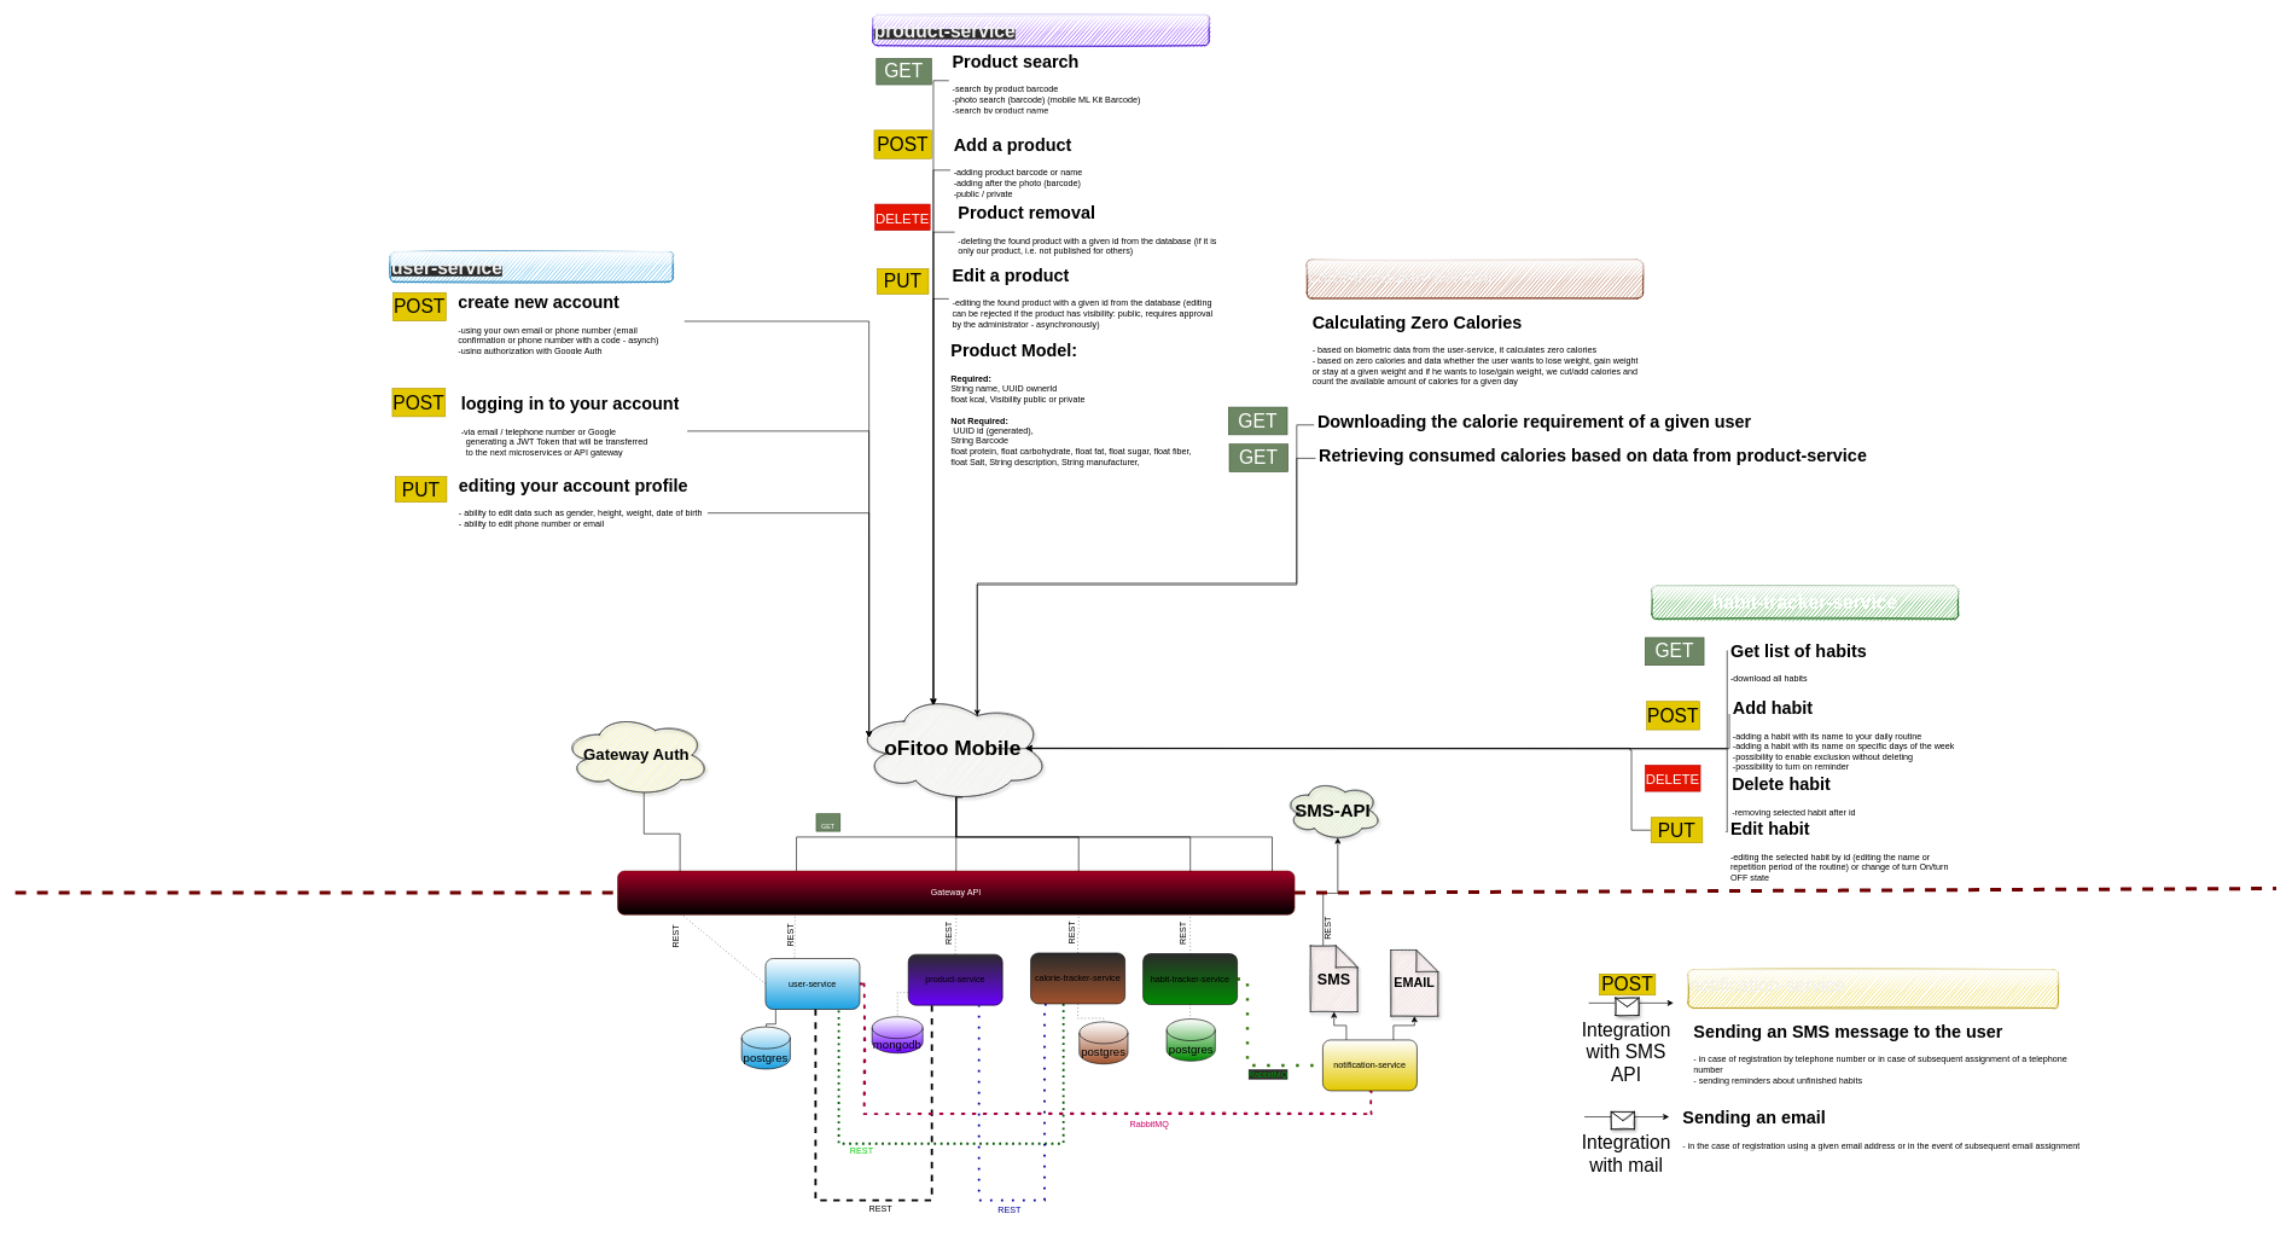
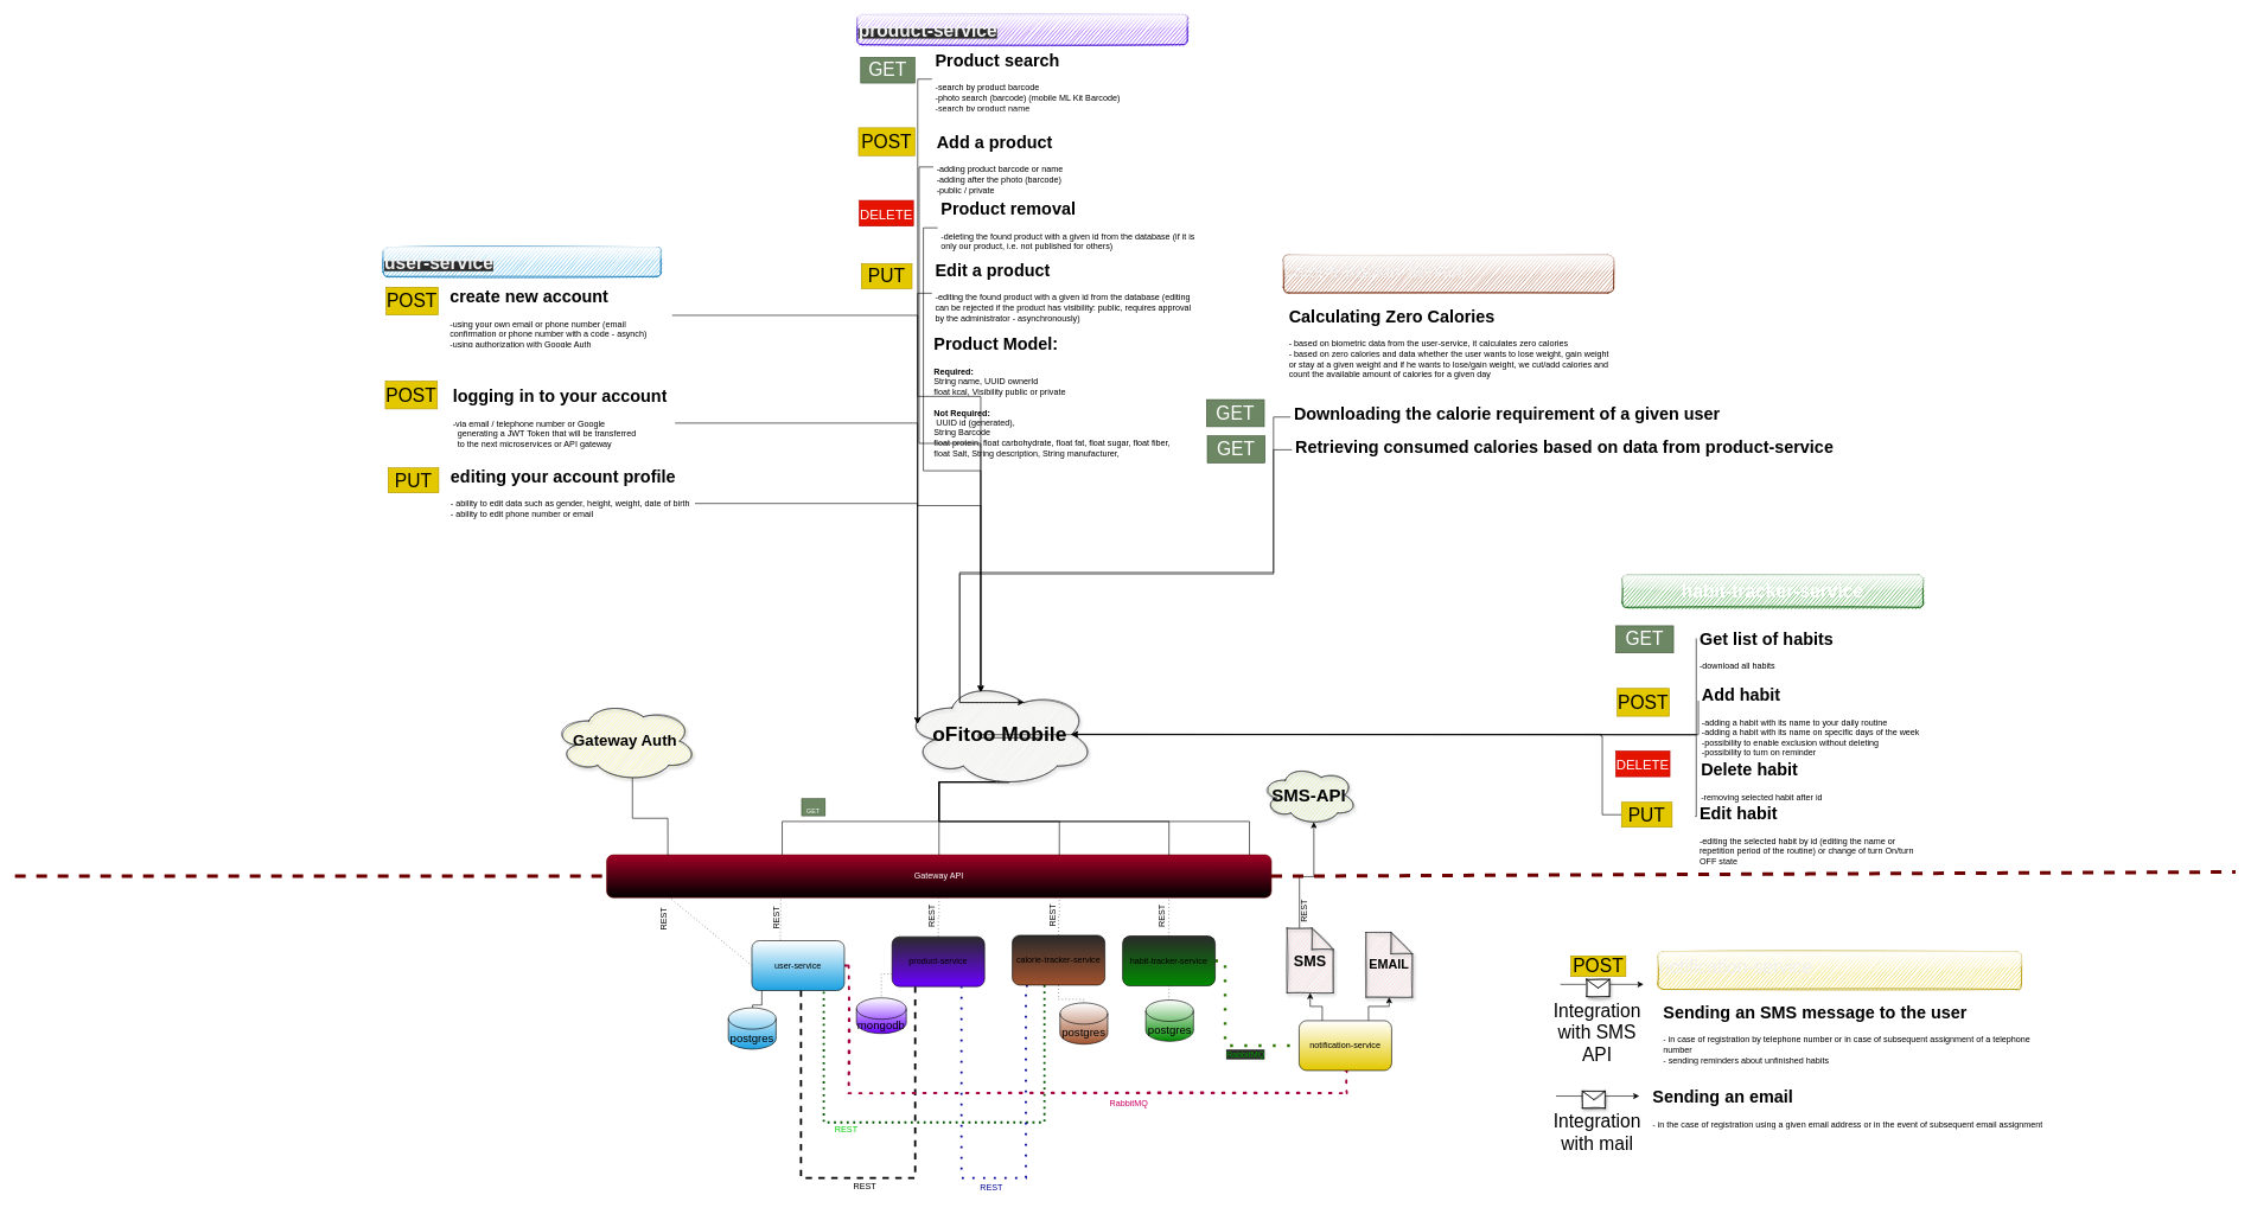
- <mxCell id="10" value="&lt;b&gt;&lt;font style=&quot;font-size: 29px;&quot;&gt;oFitoo Mobile&lt;/font&gt;&lt;/b&gt;" style="ellipse;shape=cloud;whiteSpace=wrap;html=1;rounded=1;fillColor=#f9f7ed;sketch=1;shadow=1;strokeColor=#36393d;" parent="1" vertex="1"><mxGeometry x="1180" y="957" width="269" height="149" as="geometry" /></mxCell>
+ <mxCell id="10" value="&lt;b&gt;&lt;font style=&quot;font-size: 29px;&quot;&gt;oFitoo Mobile&lt;/font&gt;&lt;/b&gt;" style="ellipse;shape=cloud;whiteSpace=wrap;html=1;rounded=1;fillColor=#f9f7ed;sketch=1;shadow=1;strokeColor=#36393d;" parent="1" vertex="1"><mxGeometry x="1270" y="957" width="269" height="149" as="geometry" /></mxCell>
